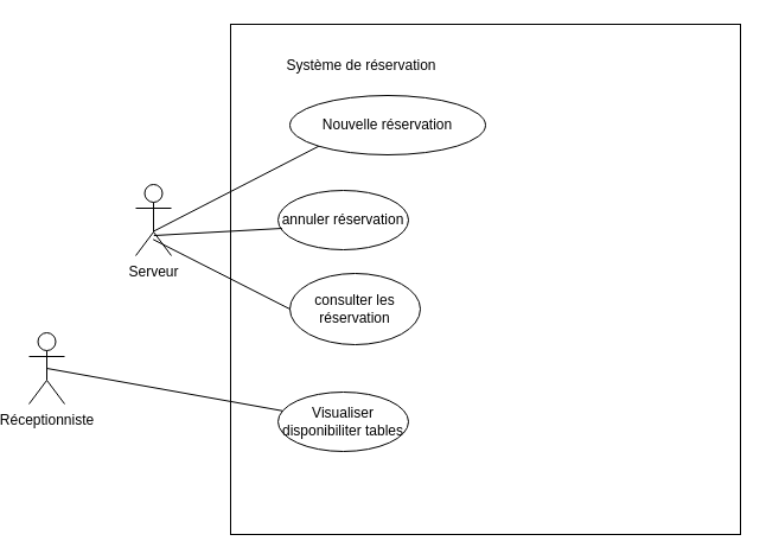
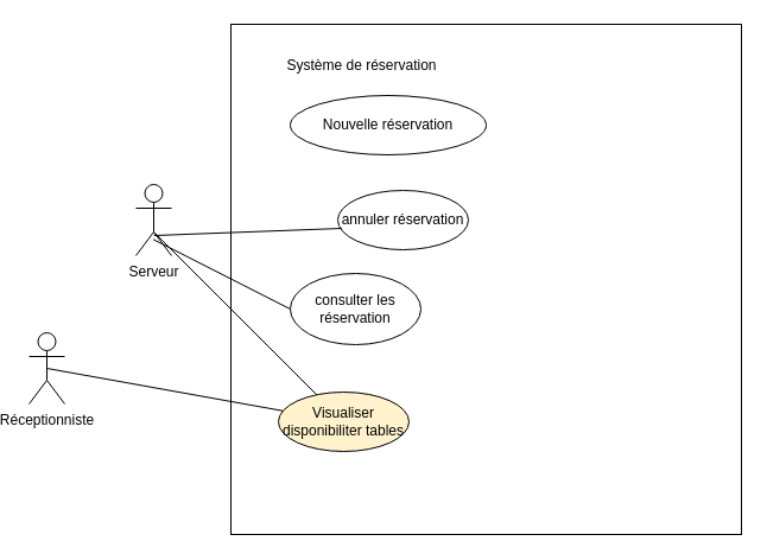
- <mxCell id="10" value="" style="endArrow=none;html=1;rounded=0;entryX=0;entryY=1;entryDx=0;entryDy=0;exitX=0.489;exitY=0.661;exitDx=0;exitDy=0;exitPerimeter=0;" edge="1" parent="1" source="4" target="5"><mxGeometry width="50" height="50" relative="1" as="geometry"><mxPoint x="260" y="260" as="sourcePoint" /><mxPoint x="310" y="210" as="targetPoint" /></mxGeometry></mxCell>
+ <mxCell id="10" value="" style="endArrow=none;html=1;rounded=0;exitX=0.489;exitY=0.661;exitDx=0;exitDy=0;exitPerimeter=0;" edge="1" parent="1" source="4" target="8"><mxGeometry width="50" height="50" relative="1" as="geometry"><mxPoint x="260" y="260" as="sourcePoint" /><mxPoint x="310" y="210" as="targetPoint" /></mxGeometry></mxCell>
- <mxCell id="6" value="annuler réservation" style="ellipse;whiteSpace=wrap;html=1;" vertex="1" parent="1"><mxGeometry x="230" y="160" width="110" height="50" as="geometry" /></mxCell>
+ <mxCell id="6" value="annuler réservation" style="ellipse;whiteSpace=wrap;html=1;" vertex="1" parent="1"><mxGeometry x="280" y="160" width="110" height="50" as="geometry" /></mxCell>
- <mxCell id="8" value="Visualiser disponibiliter tables" style="ellipse;whiteSpace=wrap;html=1;" vertex="1" parent="1"><mxGeometry x="230" y="330" width="110" height="50" as="geometry" /></mxCell>
+ <mxCell id="8" value="Visualiser disponibiliter tables" style="ellipse;whiteSpace=wrap;html=1;fillColor=#fff2cc;" vertex="1" parent="1"><mxGeometry x="230" y="330" width="110" height="50" as="geometry" /></mxCell>
